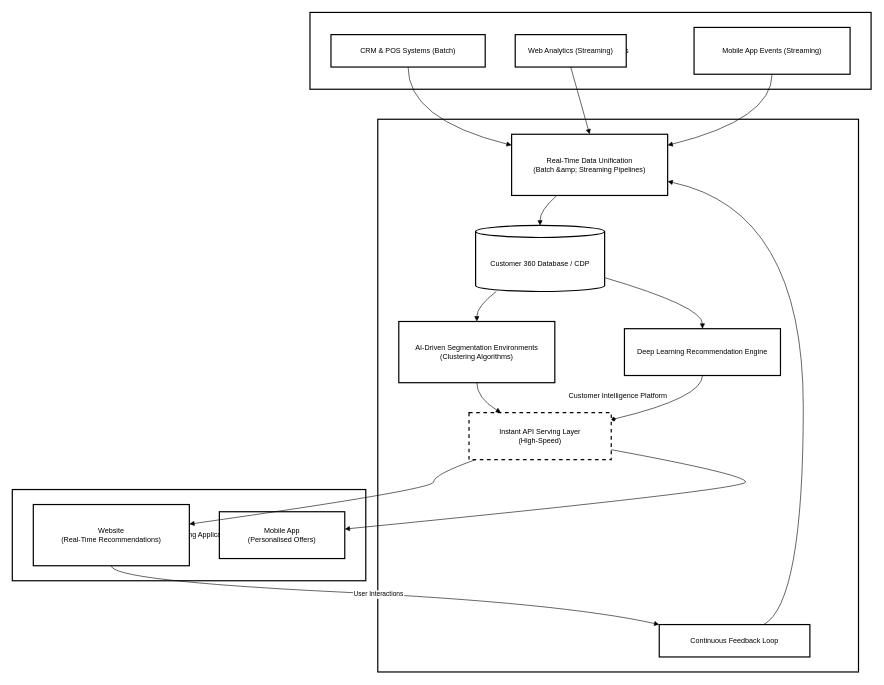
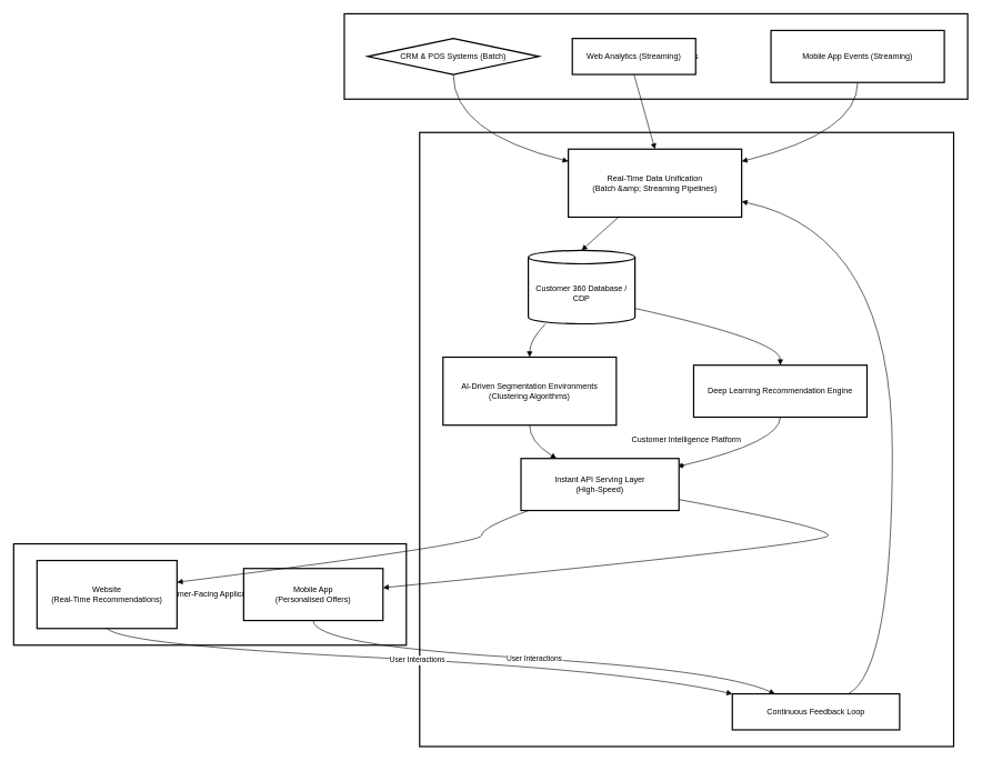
- <mxCell id="5" value="CRM &amp; POS Systems (Batch)" style="whiteSpace=wrap;strokeWidth=2;" vertex="1" parent="1"><mxGeometry x="551" y="57" width="257" height="54" as="geometry" /></mxCell>
+ <mxCell id="5" value="CRM &amp; POS Systems (Batch)" style="rhombus;whiteSpace=wrap;strokeWidth=2;" vertex="1" parent="1"><mxGeometry x="551" y="57" width="257" height="54" as="geometry" /></mxCell>
- <mxCell id="9" value="Customer 360 Database / CDP" style="shape=cylinder3;boundedLbl=1;backgroundOutline=1;size=10;strokeWidth=2;whiteSpace=wrap;" vertex="1" parent="1"><mxGeometry x="792" y="375" width="215" height="110" as="geometry" /></mxCell>
+ <mxCell id="9" value="Customer 360 Database / CDP" style="shape=cylinder3;boundedLbl=1;backgroundOutline=1;size=10;strokeWidth=2;whiteSpace=wrap;" vertex="1" parent="1"><mxGeometry x="792" y="375" width="160" height="110" as="geometry" /></mxCell>
- <mxCell id="12" value="Instant API Serving Layer &#10;(High-Speed)" style="whiteSpace=wrap;strokeWidth=2;dashed=1;" vertex="1" parent="1"><mxGeometry x="781" y="687" width="237" height="78" as="geometry" /></mxCell>
+ <mxCell id="12" value="Instant API Serving Layer &#10;(High-Speed)" style="whiteSpace=wrap;strokeWidth=2;" vertex="1" parent="1"><mxGeometry x="781" y="687" width="237" height="78" as="geometry" /></mxCell>
- <mxCell id="14" value="Website &#10;(Real-Time Recommendations)" style="whiteSpace=wrap;strokeWidth=2;" vertex="1" parent="1"><mxGeometry x="55" y="840" width="260" height="102" as="geometry" /></mxCell>
+ <mxCell id="14" value="Website &#10;(Real-Time Recommendations)" style="whiteSpace=wrap;strokeWidth=2;" vertex="1" parent="1"><mxGeometry x="55" y="840" width="210" height="102" as="geometry" /></mxCell>
+ <mxCell id="27" value="User Interactions" style="curved=1;startArrow=none;endArrow=block;exitX=0.5;exitY=1.01;entryX=0.26;entryY=0.01;rounded=0;" edge="1" parent="1" source="15" target="13"><mxGeometry relative="1" as="geometry"><Array as="points"><mxPoint x="470" y="967" /><mxPoint x="1082" y="1004" /></Array></mxGeometry></mxCell>
